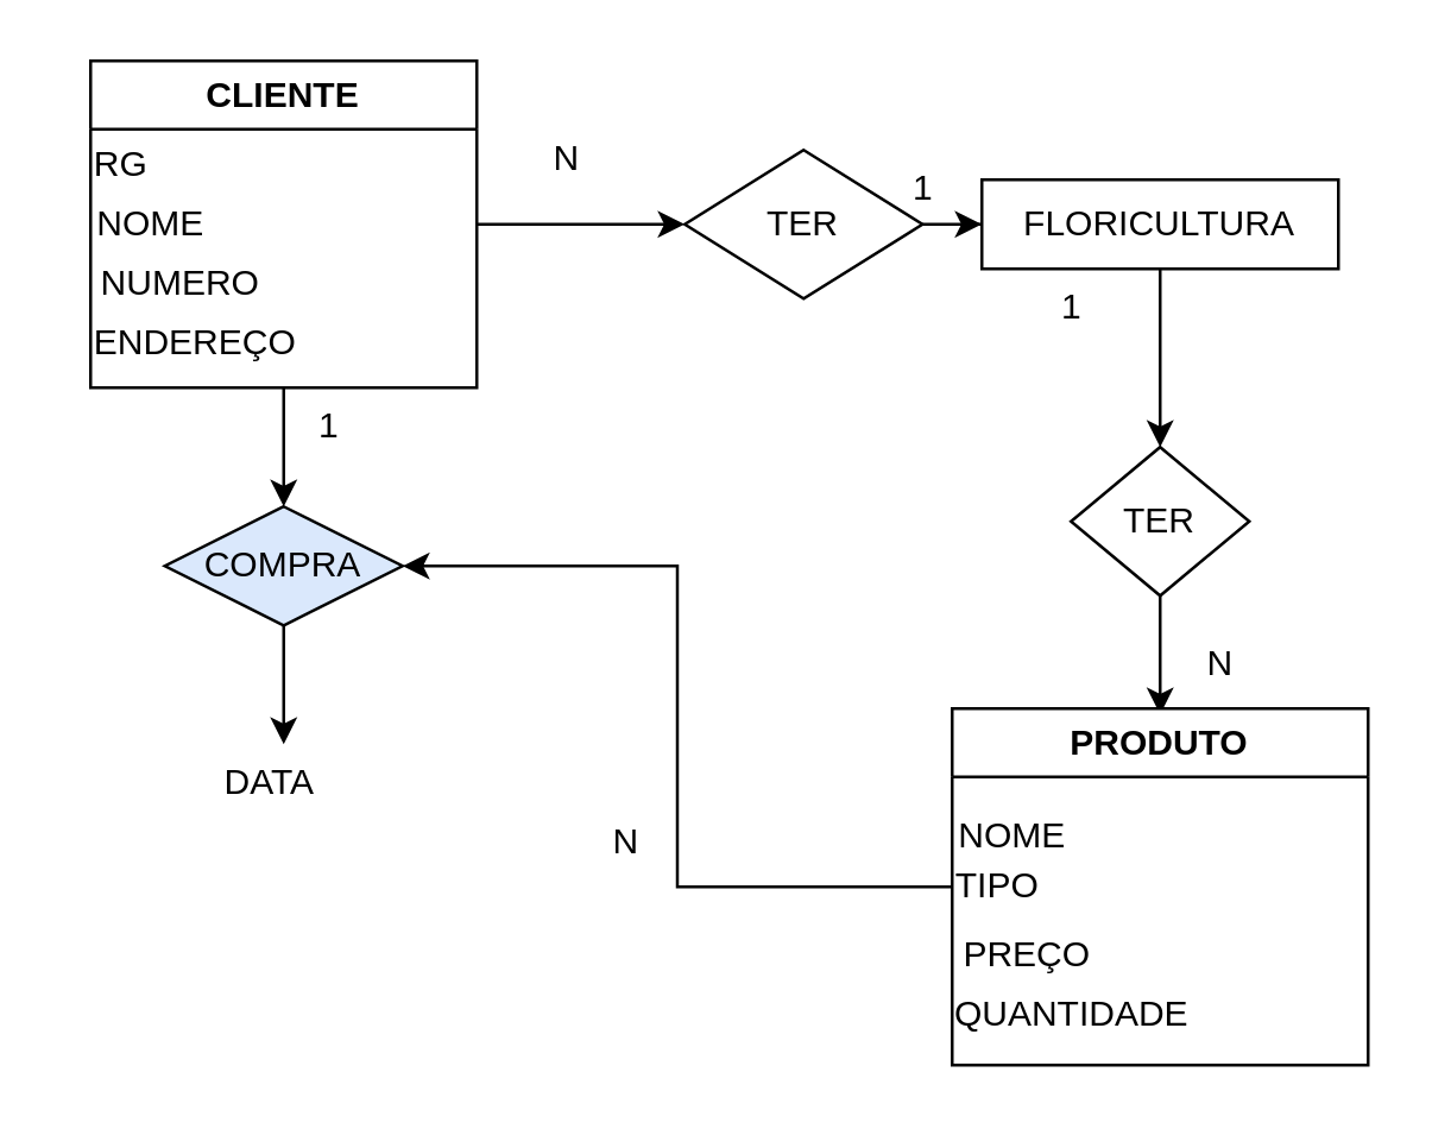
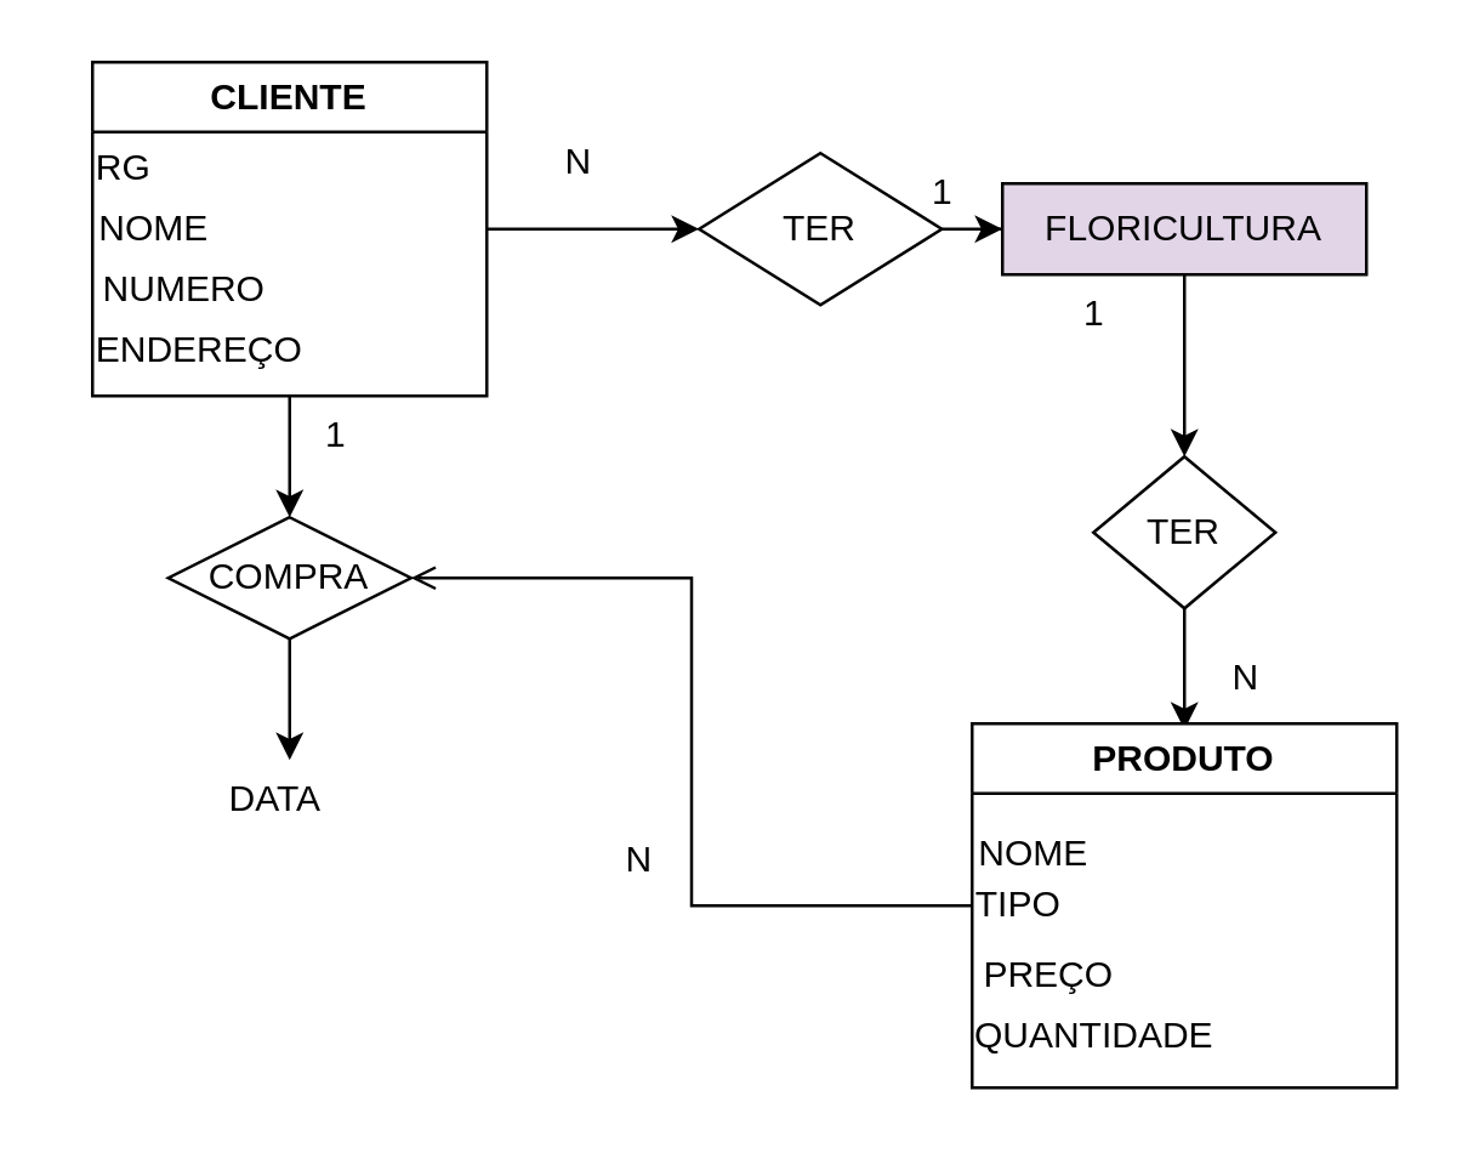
- <mxCell id="12" value="FLORICULTURA" style="rounded=0;whiteSpace=wrap;html=1;" vertex="1" parent="1"><mxGeometry x="330" y="60" width="120" height="30" as="geometry" /></mxCell>
+ <mxCell id="12" value="FLORICULTURA" style="rounded=0;whiteSpace=wrap;html=1;fillColor=#e1d5e7;" vertex="1" parent="1"><mxGeometry x="330" y="60" width="120" height="30" as="geometry" /></mxCell>
- <mxCell id="22" value="COMPRA" style="rhombus;whiteSpace=wrap;html=1;fillColor=#dae8fc;" vertex="1" parent="1"><mxGeometry x="55" y="170" width="80" height="40" as="geometry" /></mxCell>
+ <mxCell id="22" value="COMPRA" style="rhombus;whiteSpace=wrap;html=1;" vertex="1" parent="1"><mxGeometry x="55" y="170" width="80" height="40" as="geometry" /></mxCell>
- <mxCell id="15" style="edgeStyle=orthogonalEdgeStyle;rounded=0;orthogonalLoop=1;jettySize=auto;html=1;exitX=0;exitY=0.5;exitDx=0;exitDy=0;entryX=1;entryY=0.5;entryDx=0;entryDy=0;" edge="1" parent="1" source="16" target="22"><mxGeometry relative="1" as="geometry" /></mxCell>
+ <mxCell id="15" style="edgeStyle=orthogonalEdgeStyle;rounded=0;orthogonalLoop=1;jettySize=auto;html=1;exitX=0;exitY=0.5;exitDx=0;exitDy=0;entryX=1;entryY=0.5;entryDx=0;entryDy=0;endArrow=open;" edge="1" parent="1" source="16" target="22"><mxGeometry relative="1" as="geometry" /></mxCell>
